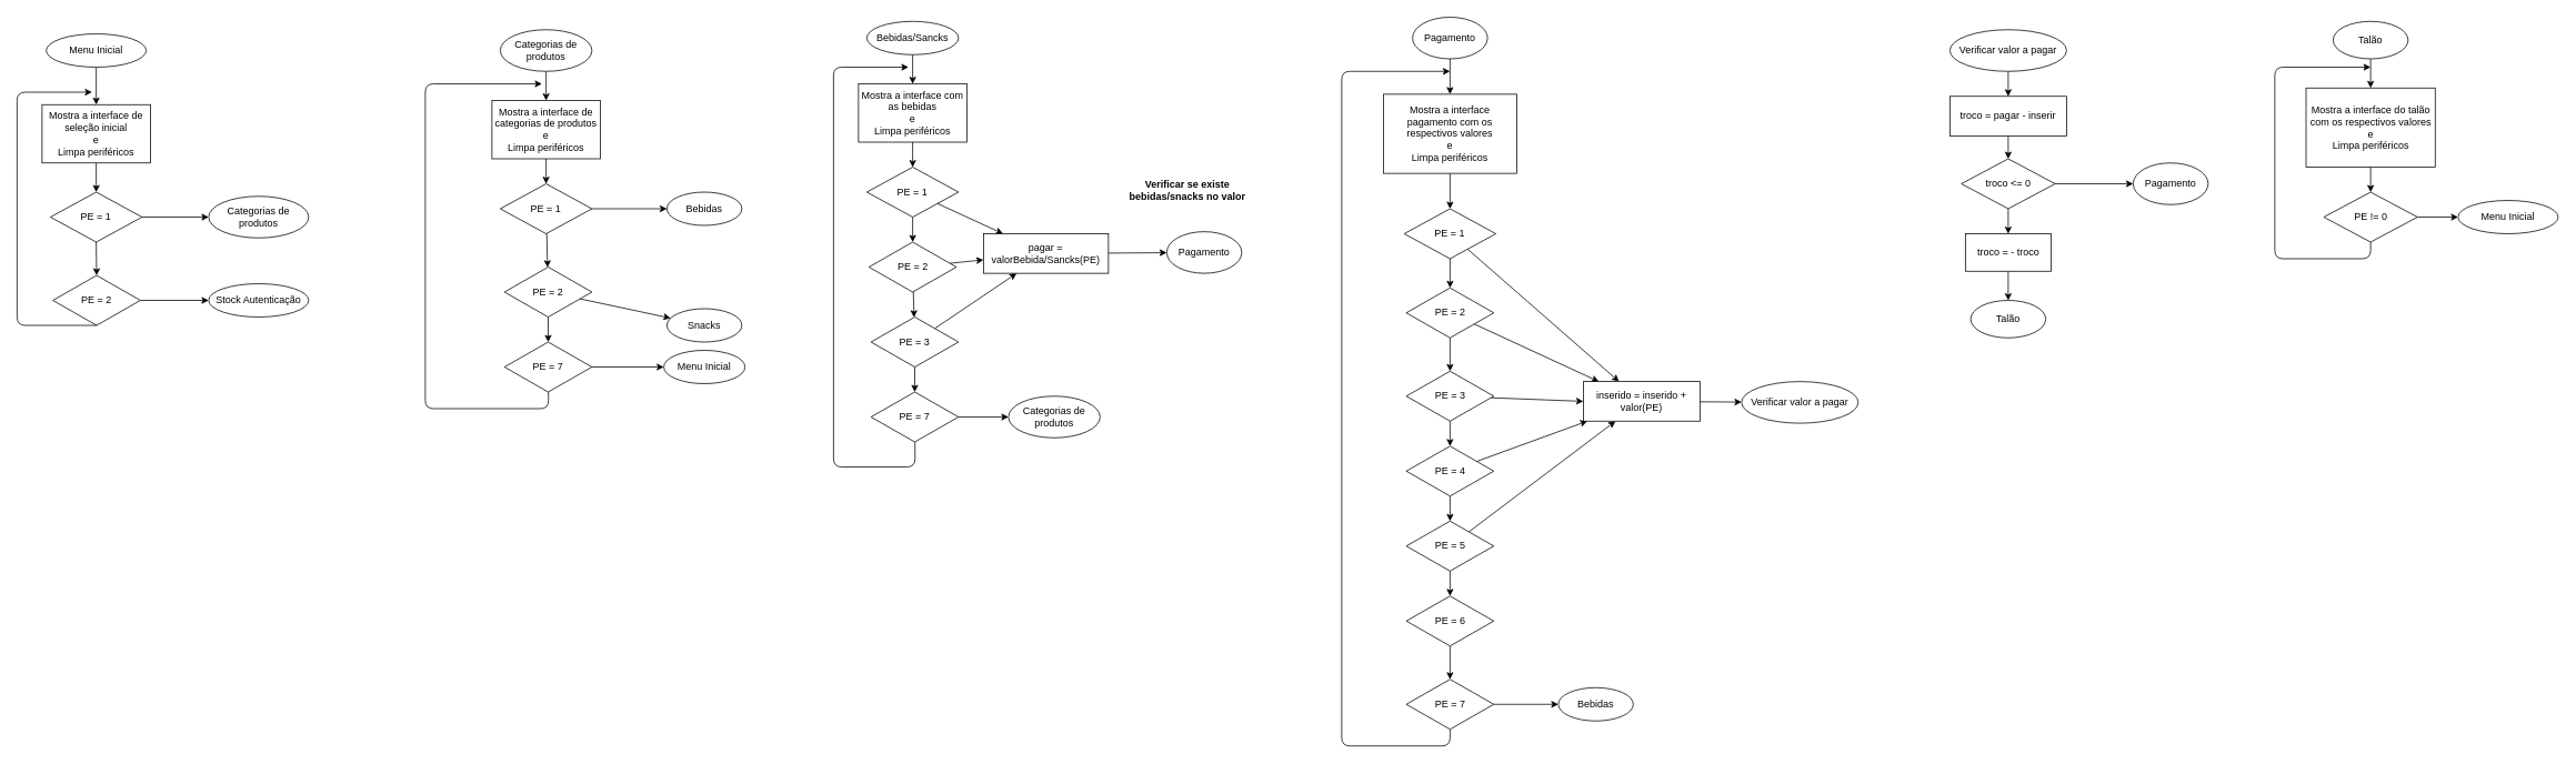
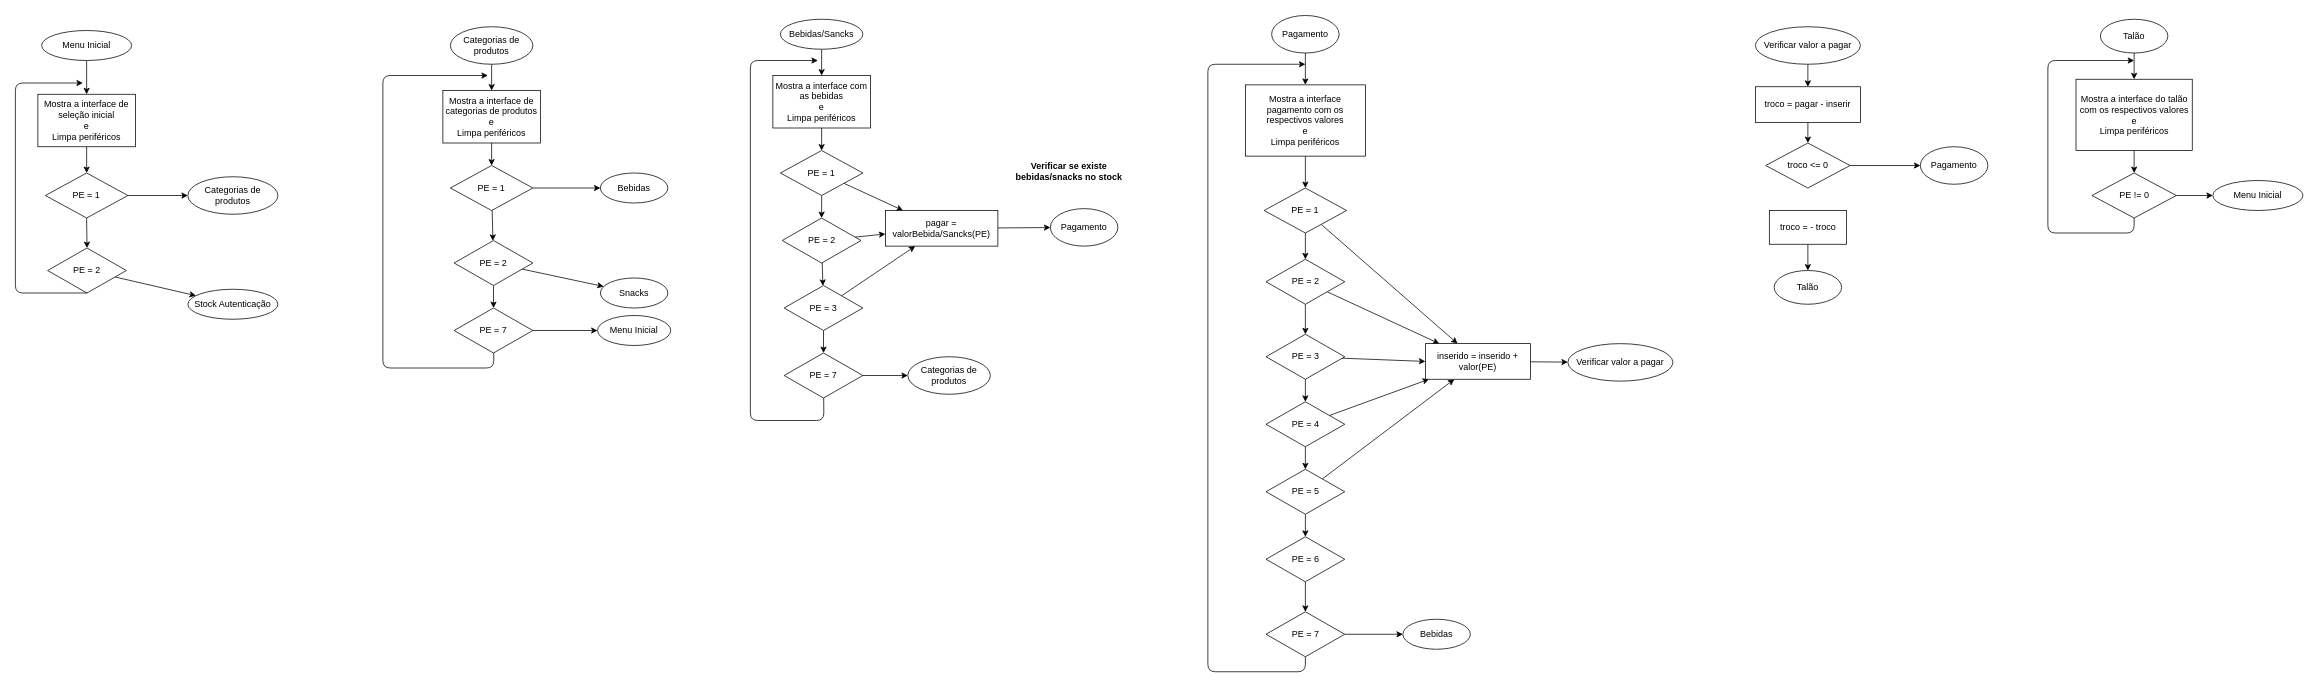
- <mxCell id="97" value="&lt;b&gt;Verificar se existe bebidas/snacks no valor&lt;/b&gt;" style="text;html=1;strokeColor=none;fillColor=none;align=center;verticalAlign=middle;whiteSpace=wrap;rounded=0;" vertex="1" parent="1"><mxGeometry x="1350" y="207.5" width="150" height="40" as="geometry" /></mxCell>
+ <mxCell id="97" value="&lt;b&gt;Verificar se existe bebidas/snacks no stock&lt;/b&gt;" style="text;html=1;strokeColor=none;fillColor=none;align=center;verticalAlign=middle;whiteSpace=wrap;rounded=0;" vertex="1" parent="1"><mxGeometry x="1350" y="207.5" width="150" height="40" as="geometry" /></mxCell>
- <mxCell id="80" style="edgeStyle=none;html=1;entryX=0.5;entryY=0;entryDx=0;entryDy=0;" edge="1" parent="1" source="82" target="88"><mxGeometry relative="1" as="geometry" /></mxCell>
- <mxCell id="13" value="Stock Autenticação" style="ellipse;whiteSpace=wrap;html=1;" vertex="1" parent="1"><mxGeometry x="250" y="340" width="120" height="40" as="geometry" /></mxCell>
+ <mxCell id="13" value="Stock Autenticação" style="ellipse;whiteSpace=wrap;html=1;" vertex="1" parent="1"><mxGeometry x="250" y="385" width="120" height="40" as="geometry" /></mxCell>
